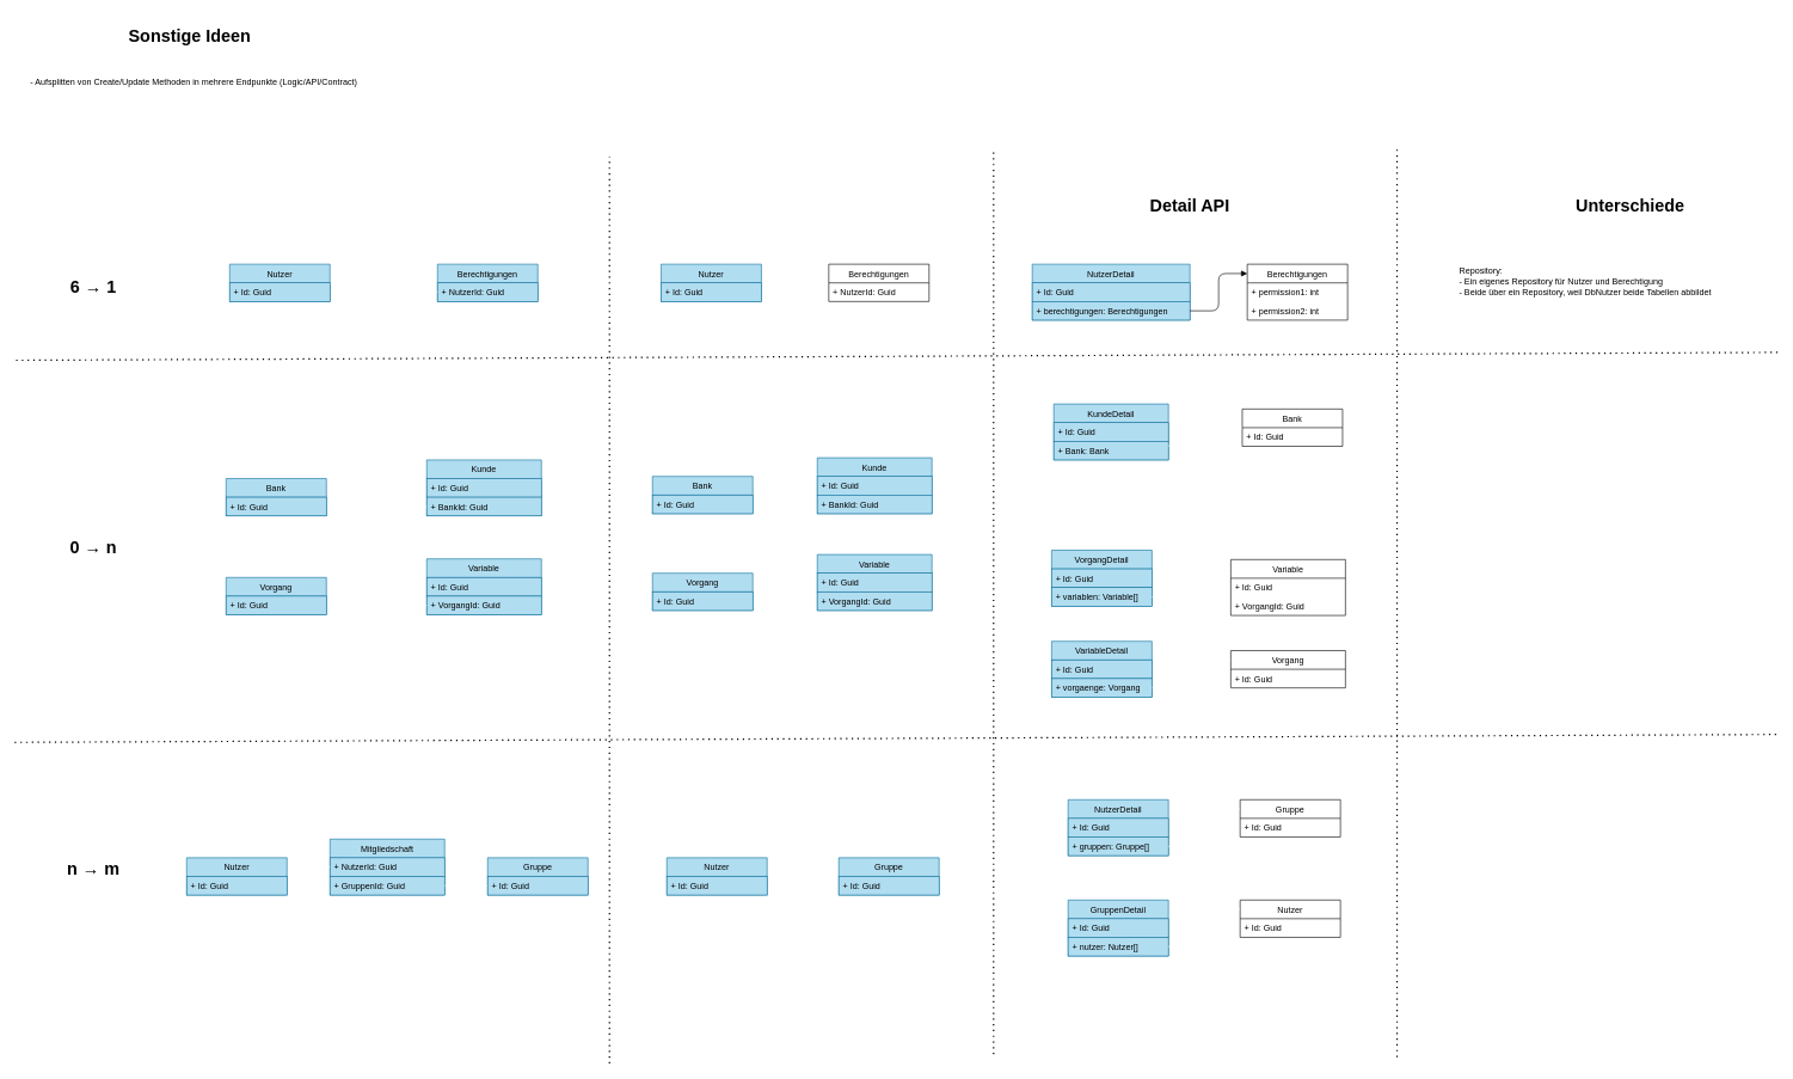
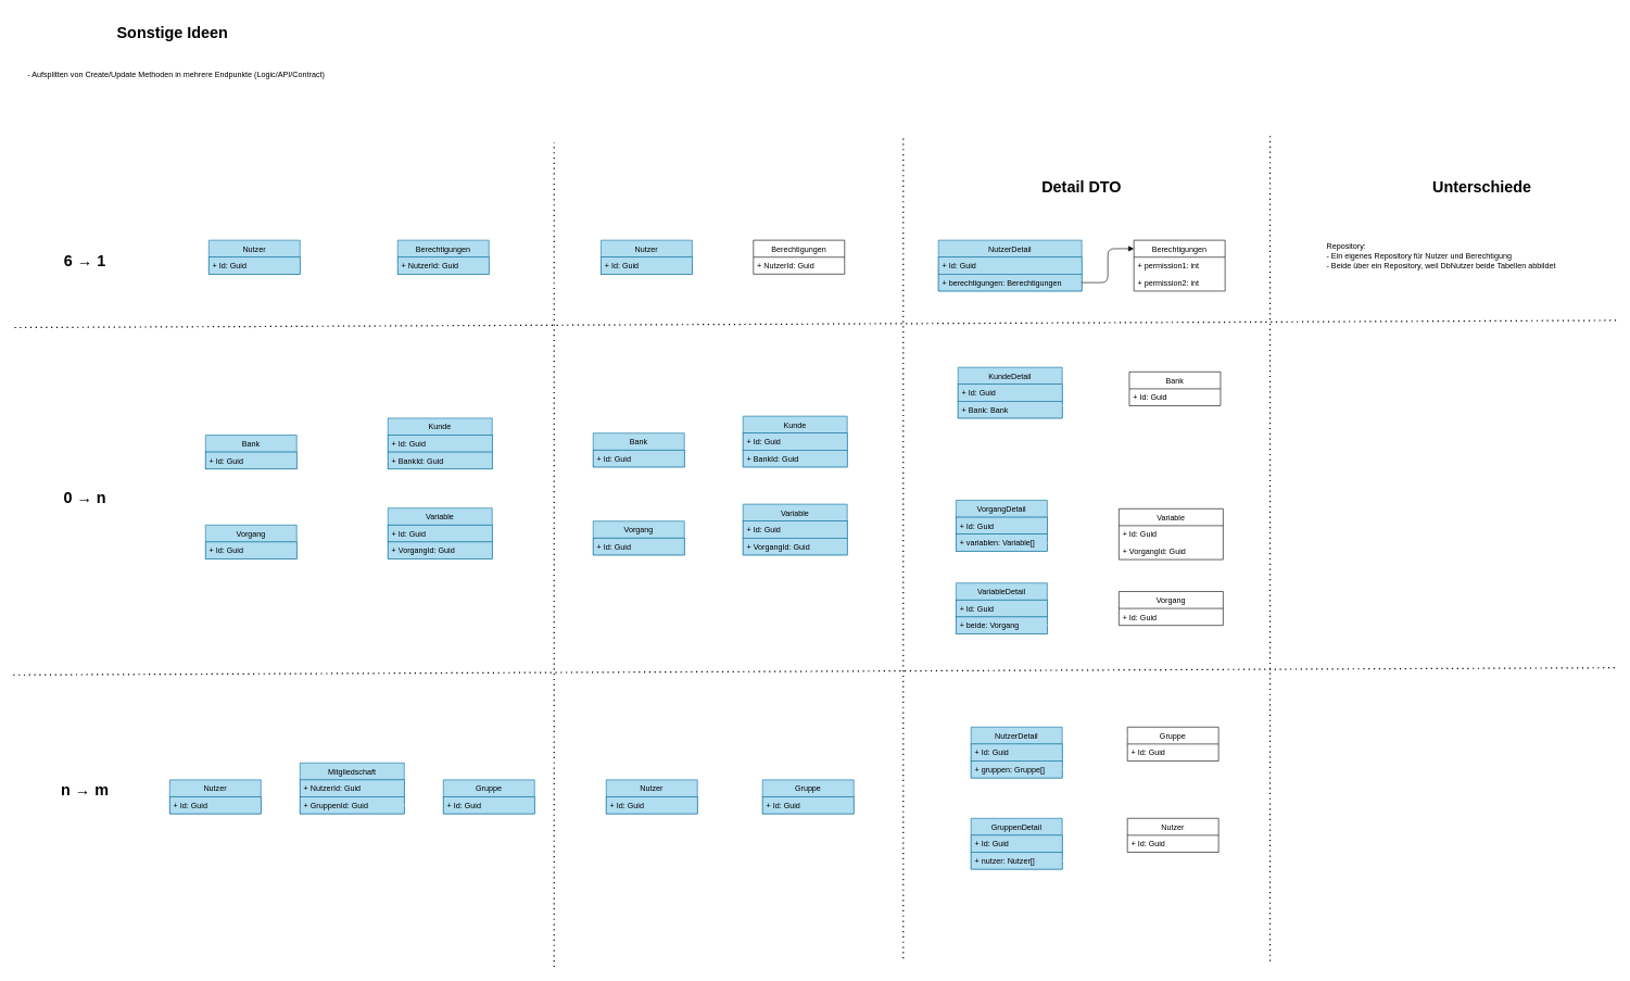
- <mxCell id="12" value="Detail API" style="text;align=center;fontStyle=1;verticalAlign=middle;spacingLeft=3;spacingRight=3;strokeColor=none;rotatable=0;points=[[0,0.5],[1,0.5]];portConstraint=eastwest;fontSize=24;" parent="1" vertex="1"><mxGeometry x="1578.46" y="258" width="163.08" height="53" as="geometry" /></mxCell>
+ <mxCell id="12" value="Detail DTO" style="text;align=center;fontStyle=1;verticalAlign=middle;spacingLeft=3;spacingRight=3;strokeColor=none;rotatable=0;points=[[0,0.5],[1,0.5]];portConstraint=eastwest;fontSize=24;" parent="1" vertex="1"><mxGeometry x="1578.46" y="258" width="163.08" height="53" as="geometry" /></mxCell>
- <mxCell id="93" value="+ vorgaenge: Vorgang" style="text;strokeColor=#10739e;fillColor=#b1ddf0;align=left;verticalAlign=top;spacingLeft=4;spacingRight=4;overflow=hidden;rotatable=0;points=[[0,0.5],[1,0.5]];portConstraint=eastwest;fontSize=12;fontColor=#000000;" parent="91" vertex="1"><mxGeometry y="52" width="140" height="26" as="geometry" /></mxCell>
+ <mxCell id="93" value="+ beide: Vorgang" style="text;strokeColor=#10739e;fillColor=#b1ddf0;align=left;verticalAlign=top;spacingLeft=4;spacingRight=4;overflow=hidden;rotatable=0;points=[[0,0.5],[1,0.5]];portConstraint=eastwest;fontSize=12;fontColor=#000000;" parent="91" vertex="1"><mxGeometry y="52" width="140" height="26" as="geometry" /></mxCell>
